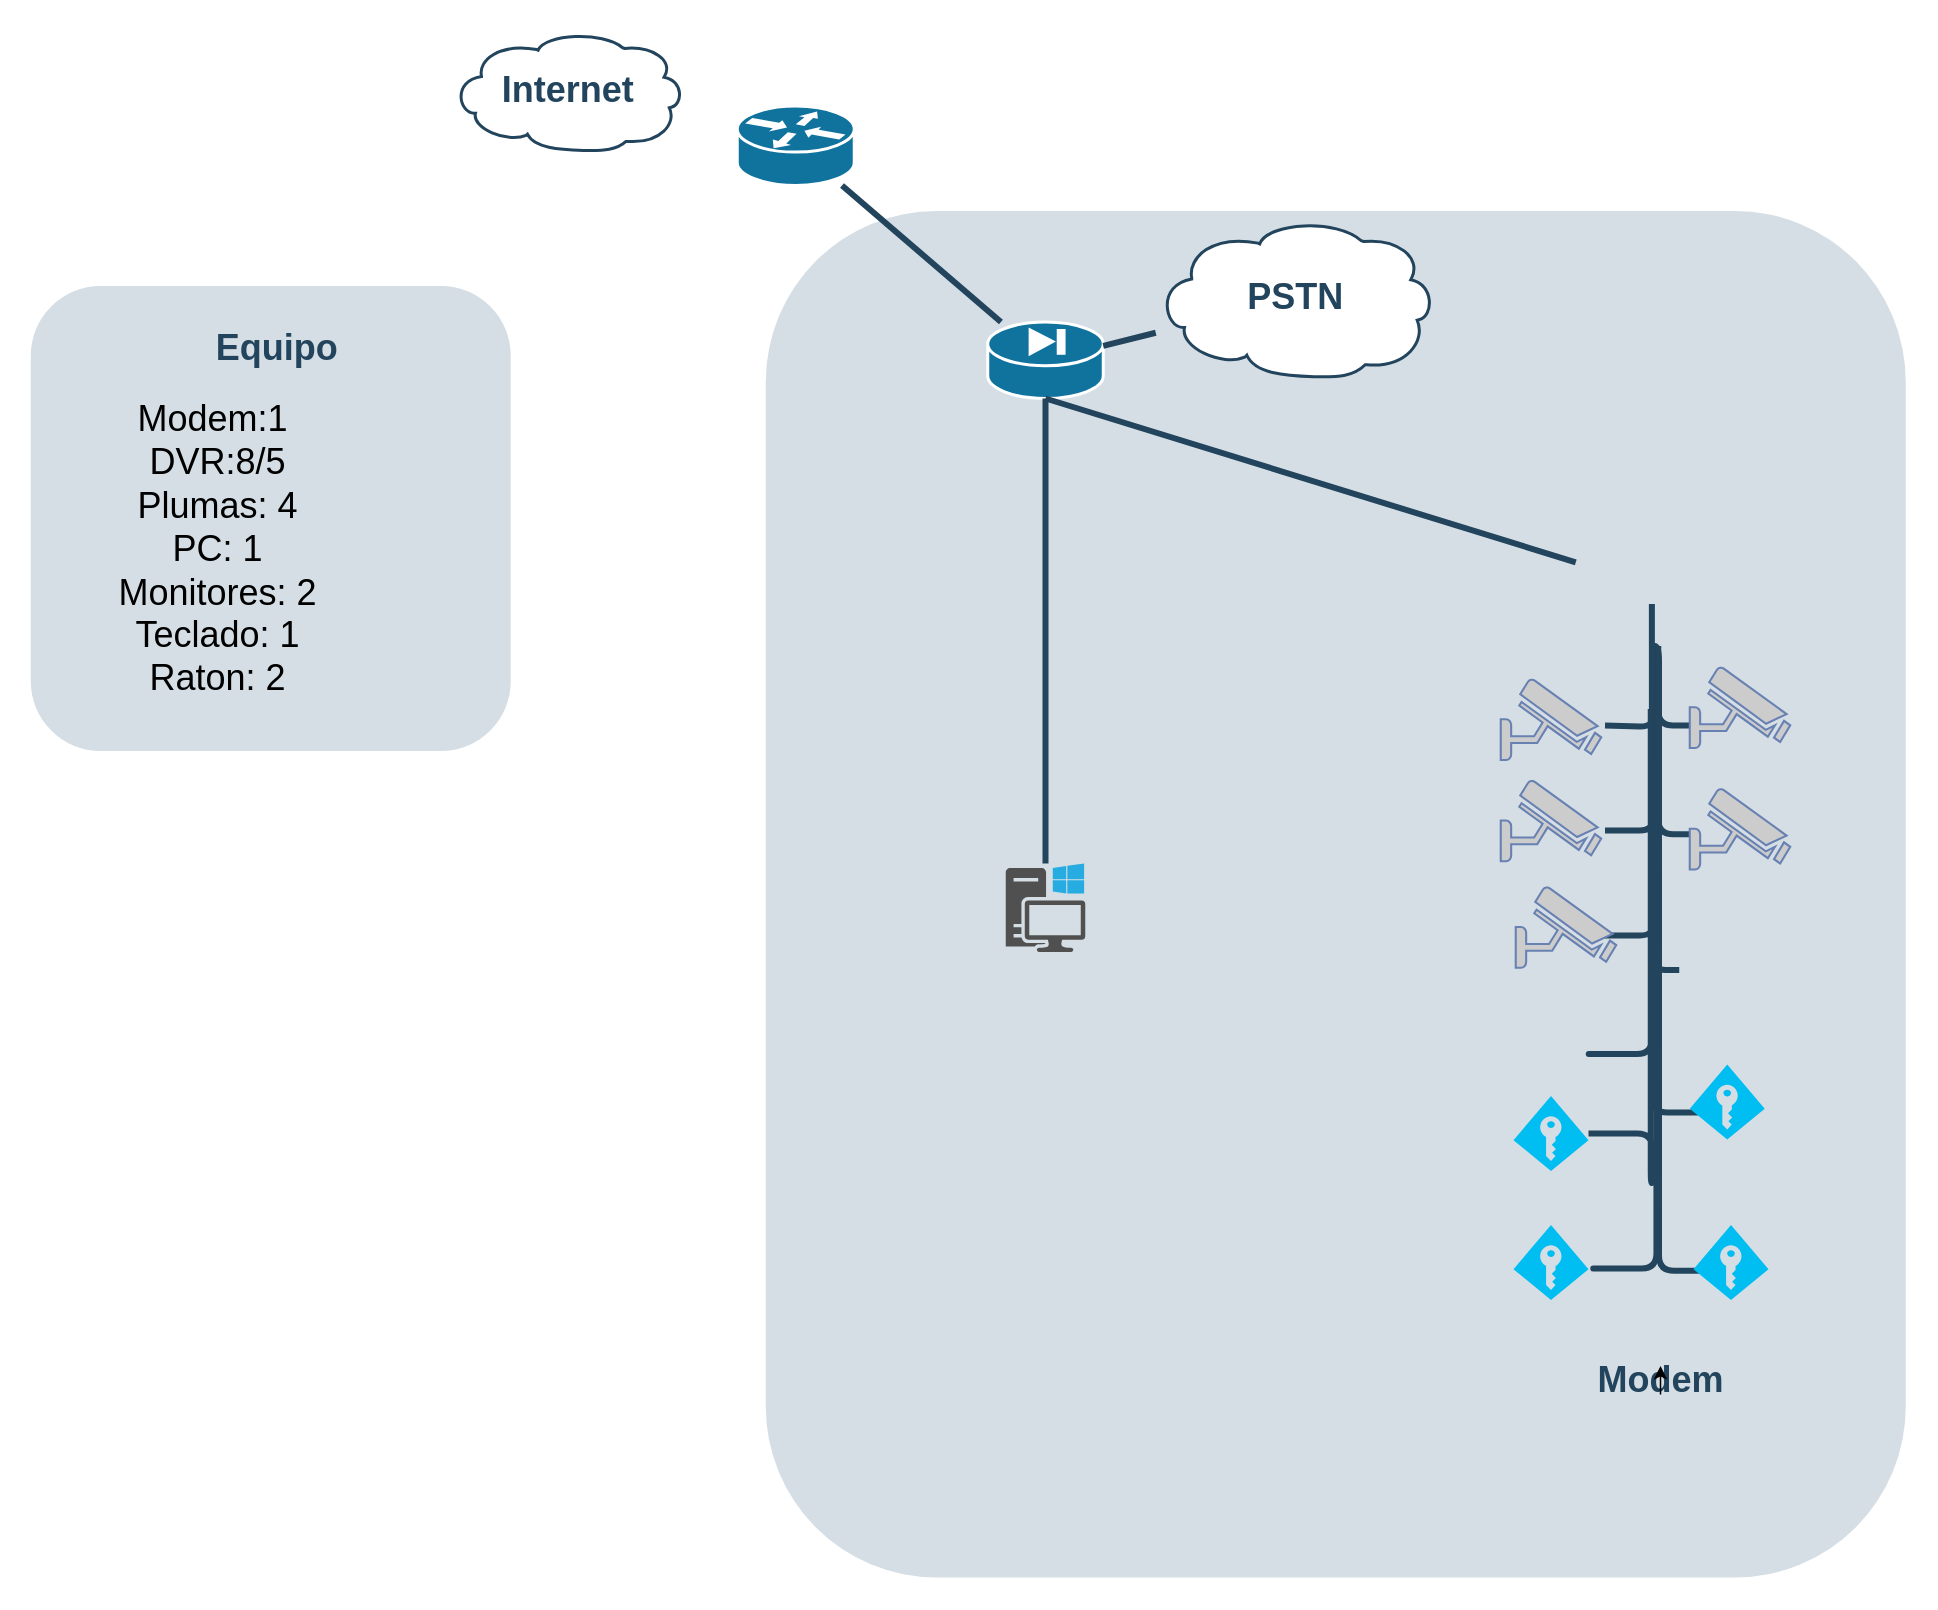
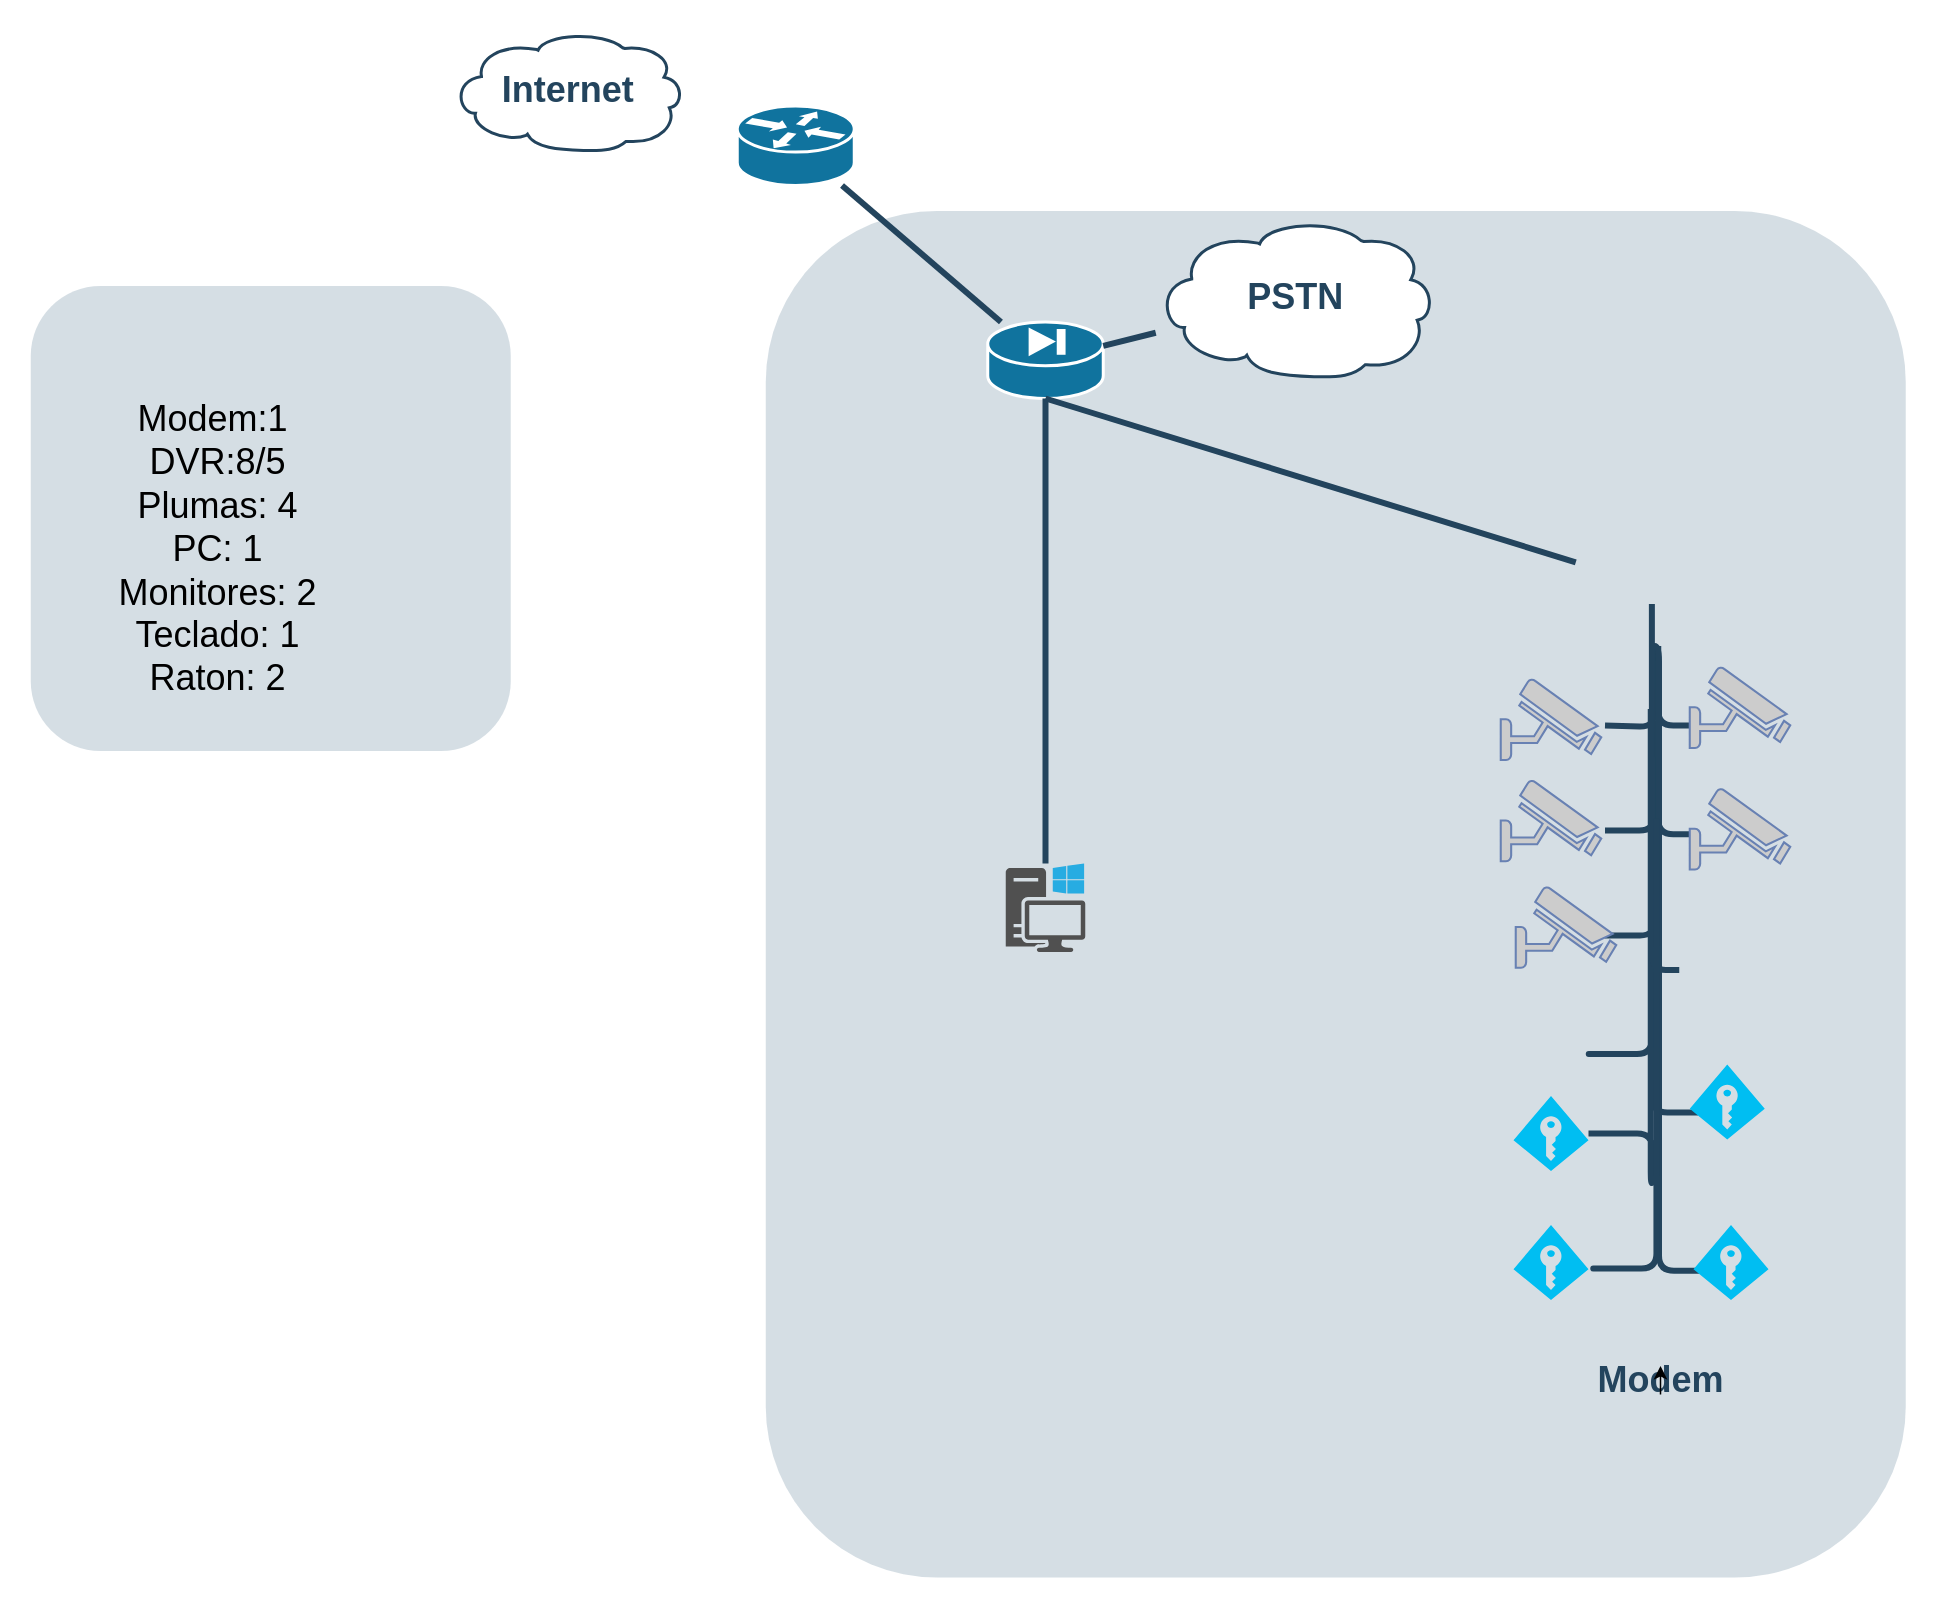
- <mxCell id="37" value="&lt;font color=&quot;#23445d&quot;&gt;&lt;span style=&quot;font-size: 24px;&quot;&gt;Equipo&lt;br&gt;&lt;/span&gt;&lt;br&gt;&lt;/font&gt;" style="rounded=1;whiteSpace=wrap;html=1;strokeColor=none;fillColor=none;fontSize=14;fontColor=#742B21;align=center;fontStyle=1" vertex="1" parent="1"><mxGeometry x="130" y="230" width="109" height="19" as="geometry" /></mxCell>
